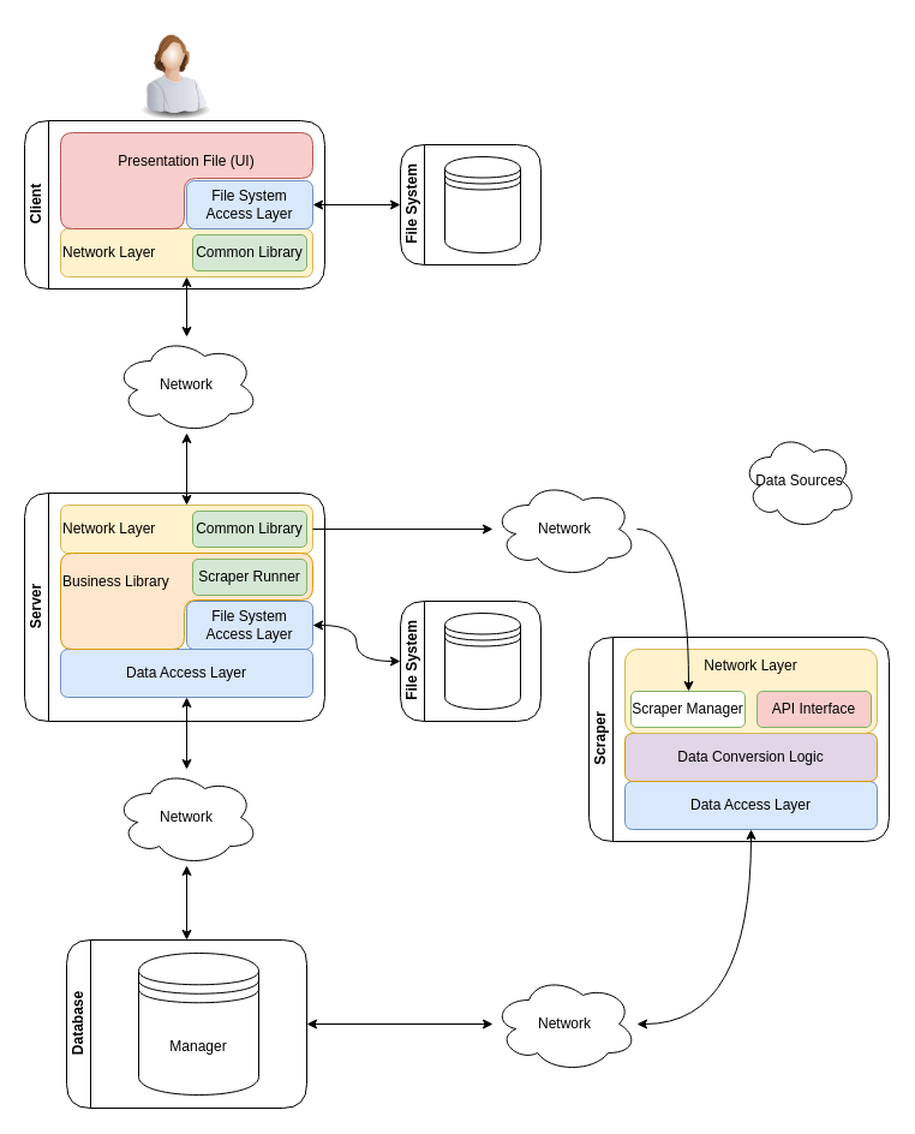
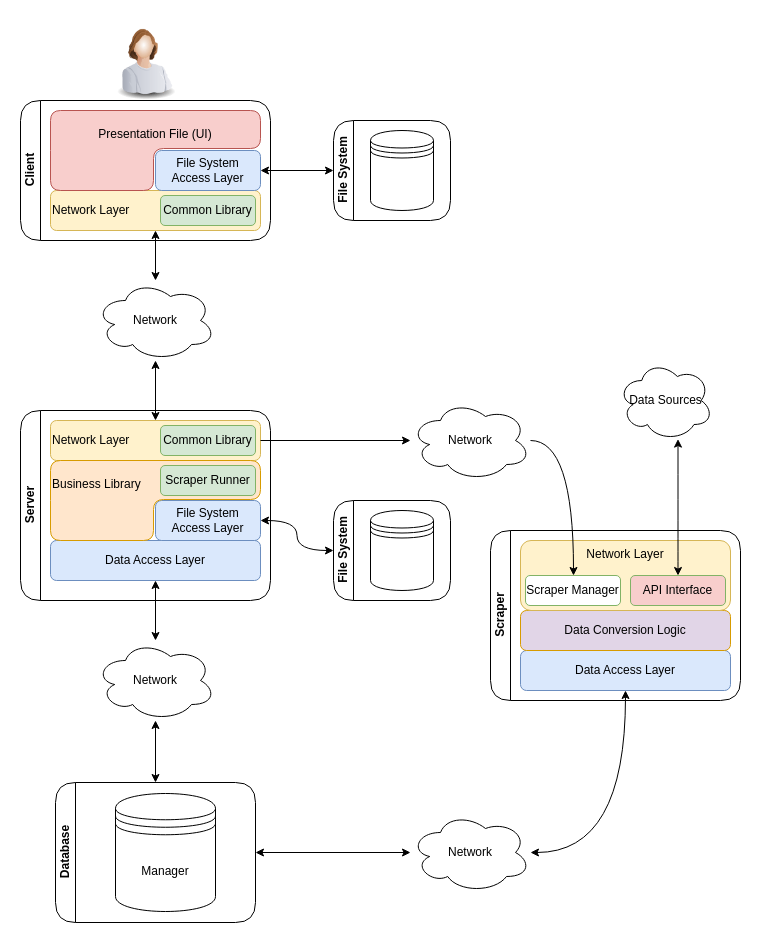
+ <mxCell id="38" style="edgeStyle=orthogonalEdgeStyle;curved=1;rounded=0;orthogonalLoop=1;jettySize=auto;html=1;startArrow=classic;startFill=1;" parent="1" source="30" target="37" edge="1"><mxGeometry relative="1" as="geometry"><Array as="points"><mxPoint x="660" y="440" /></Array><mxPoint x="600" y="440" as="sourcePoint" /></mxGeometry></mxCell>
